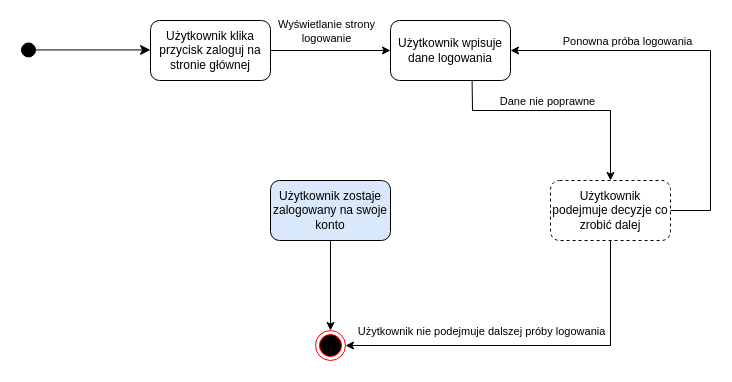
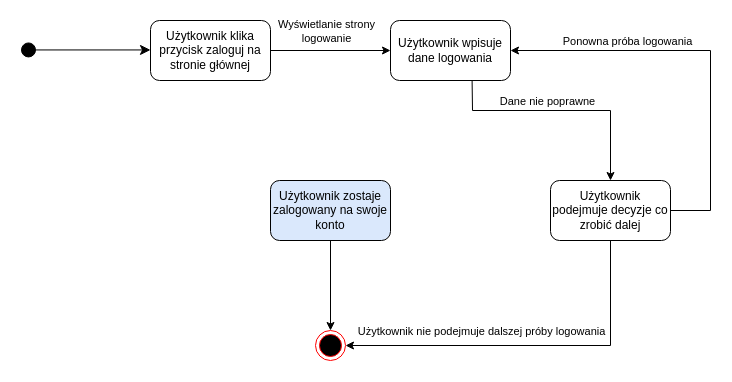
- <mxCell id="12" value="Użytkownik podejmuje decyzje co zrobić dalej" style="rounded=1;whiteSpace=wrap;html=1;dashed=1;" vertex="1" parent="1"><mxGeometry x="550" y="180" width="120" height="60" as="geometry" /></mxCell>
+ <mxCell id="12" value="Użytkownik podejmuje decyzje co zrobić dalej" style="rounded=1;whiteSpace=wrap;html=1;" vertex="1" parent="1"><mxGeometry x="550" y="180" width="120" height="60" as="geometry" /></mxCell>
